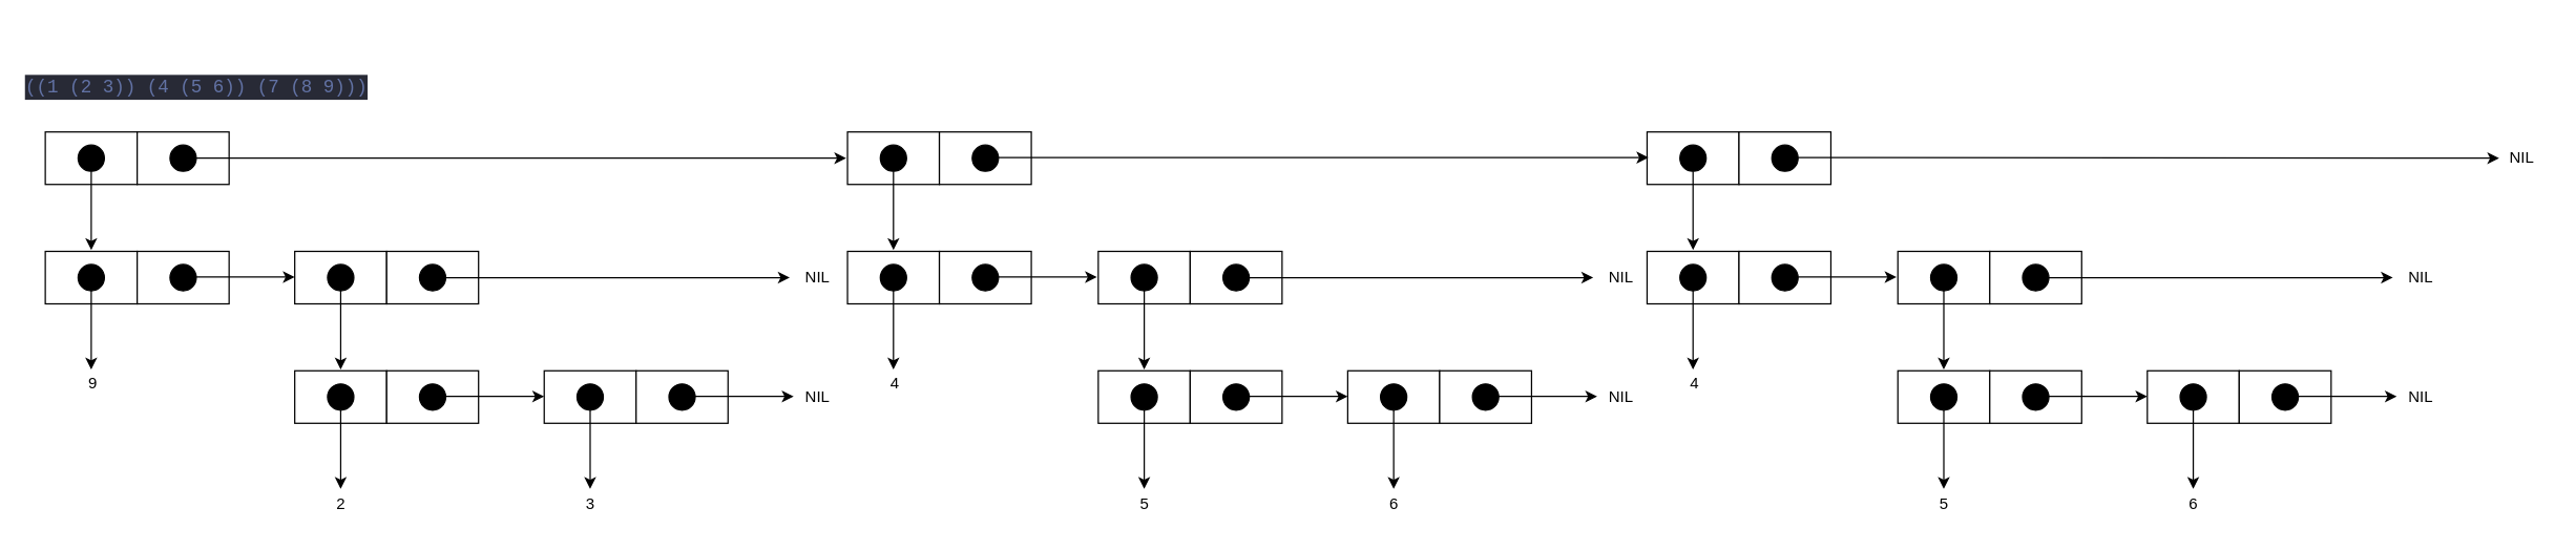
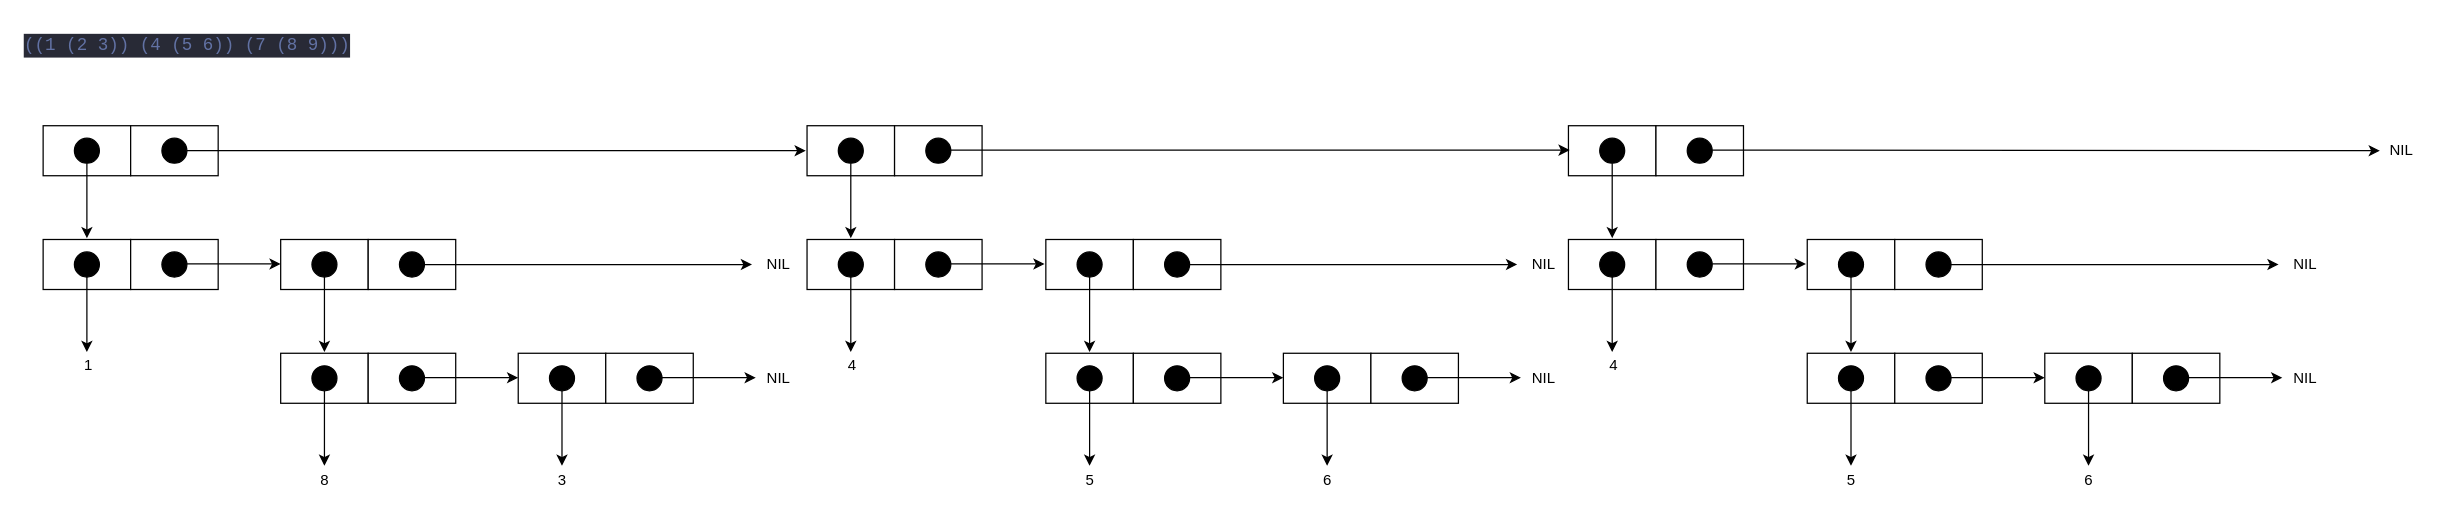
- <mxCell id="2" value="&lt;div style=&quot;color: rgb(248, 248, 242); background-color: rgb(40, 42, 54); font-family: Consolas, &amp;quot;Courier New&amp;quot;, monospace; font-weight: normal; font-size: 14px; line-height: 19px; white-space-collapse: preserve;&quot;&gt;&lt;span style=&quot;color: #6272a4;&quot;&gt;((1 (2 3)) (4 (5 6)) (7 (8 9)))&lt;/span&gt;&lt;/div&gt;" style="text;html=1;align=center;verticalAlign=middle;resizable=0;points=[];autosize=1;strokeColor=none;fillColor=none;rounded=0;fontStyle=1" parent="1" vertex="1"><mxGeometry x="20" y="50" width="257" height="31" as="geometry" /></mxCell>
+ <mxCell id="2" value="&lt;div style=&quot;color: rgb(248, 248, 242); background-color: rgb(40, 42, 54); font-family: Consolas, &amp;quot;Courier New&amp;quot;, monospace; font-weight: normal; font-size: 14px; line-height: 19px; white-space-collapse: preserve;&quot;&gt;&lt;span style=&quot;color: #6272a4;&quot;&gt;((1 (2 3)) (4 (5 6)) (7 (8 9)))&lt;/span&gt;&lt;/div&gt;" style="text;html=1;align=center;verticalAlign=middle;resizable=0;points=[];autosize=1;strokeColor=none;fillColor=none;rounded=0;fontStyle=1" parent="1" vertex="1"><mxGeometry x="20" y="20" width="257" height="31" as="geometry" /></mxCell>
- <mxCell id="14" value="9" style="text;html=1;align=center;verticalAlign=middle;resizable=0;points=[];autosize=1;strokeColor=none;fillColor=none;rounded=0;" parent="1" vertex="1"><mxGeometry x="57" y="279" width="25" height="26" as="geometry" /></mxCell>
+ <mxCell id="14" value="1" style="text;html=1;align=center;verticalAlign=middle;resizable=0;points=[];autosize=1;strokeColor=none;fillColor=none;rounded=0;" parent="1" vertex="1"><mxGeometry x="57" y="279" width="25" height="26" as="geometry" /></mxCell>
- <mxCell id="29" value="2" style="text;html=1;align=center;verticalAlign=middle;resizable=0;points=[];autosize=1;strokeColor=none;fillColor=none;rounded=0;" parent="1" vertex="1"><mxGeometry x="246.5" y="371" width="25" height="26" as="geometry" /></mxCell>
+ <mxCell id="29" value="8" style="text;html=1;align=center;verticalAlign=middle;resizable=0;points=[];autosize=1;strokeColor=none;fillColor=none;rounded=0;" parent="1" vertex="1"><mxGeometry x="246.5" y="371" width="25" height="26" as="geometry" /></mxCell>
